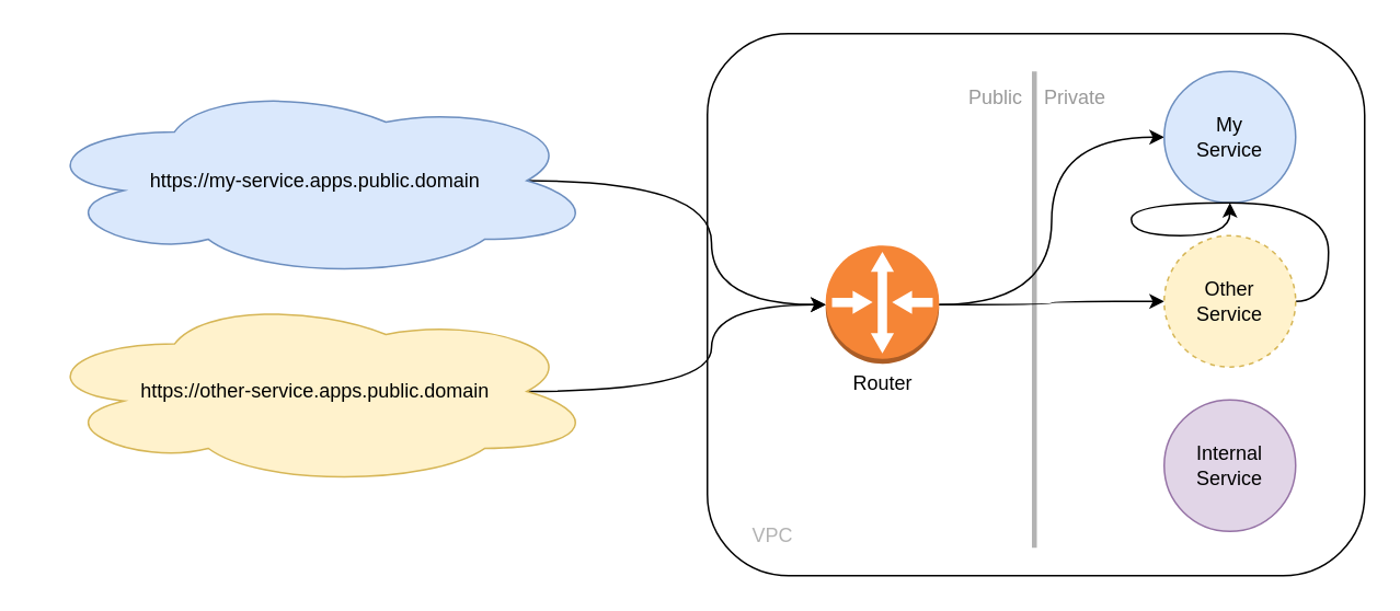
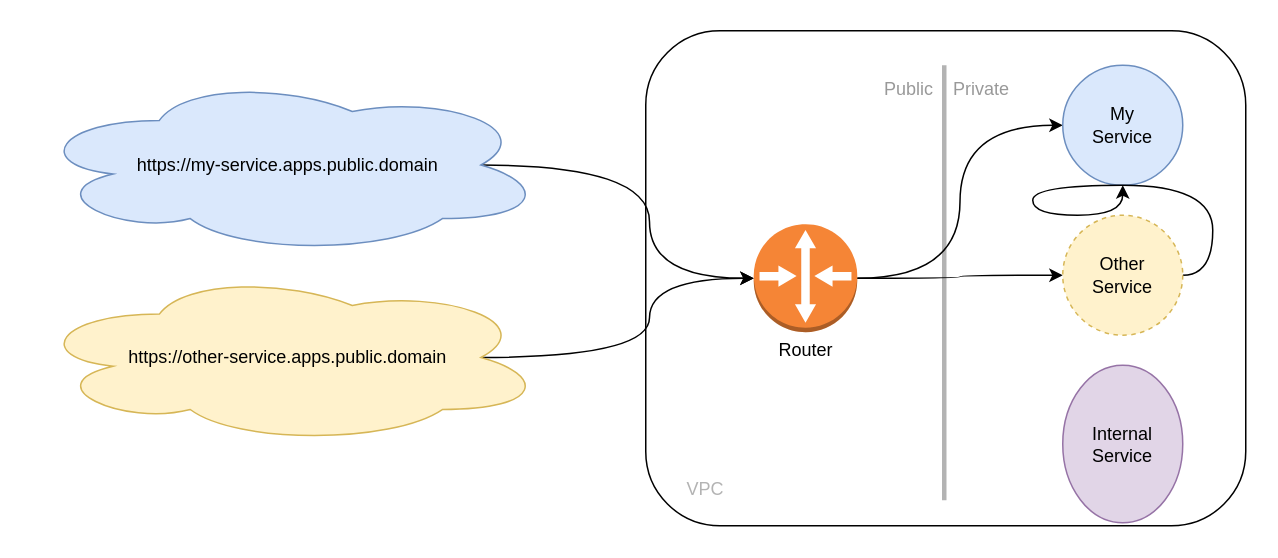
- <mxCell id="15" value="Internal&lt;br&gt;Service" style="ellipse;whiteSpace=wrap;html=1;aspect=fixed;fillColor=#e1d5e7;strokeColor=#9673a6;" vertex="1" parent="1"><mxGeometry x="708" y="243" width="80" height="80" as="geometry" /></mxCell>
+ <mxCell id="15" value="Internal&lt;br&gt;Service" style="ellipse;whiteSpace=wrap;html=1;aspect=fixed;fillColor=#e1d5e7;strokeColor=#9673a6;" vertex="1" parent="1"><mxGeometry x="708" y="243" width="80" height="105" as="geometry" /></mxCell>
